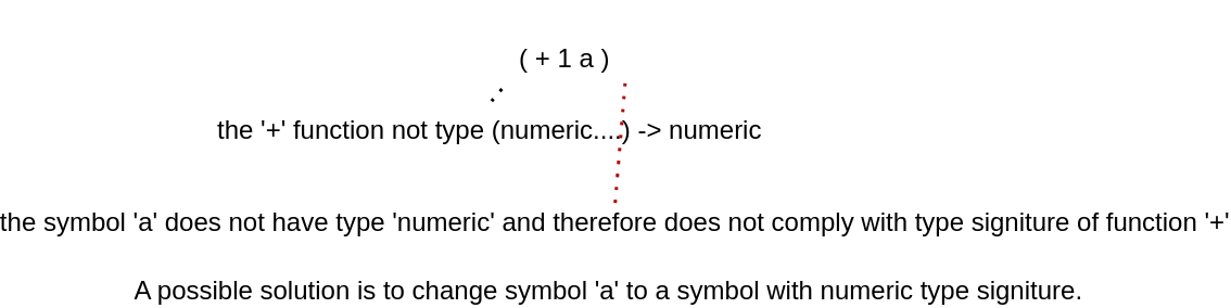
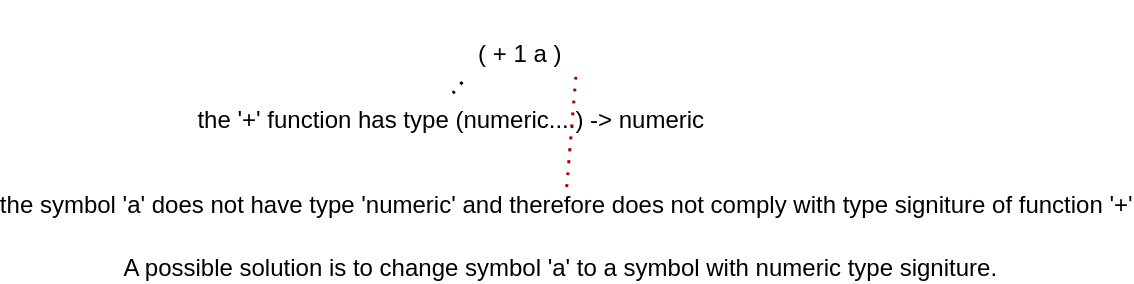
- <mxCell id="4" value="the '+' function not type (numeric....) -&amp;gt; numeric" style="text;html=1;align=center;verticalAlign=middle;resizable=0;points=[];autosize=1;strokeColor=none;fillColor=none;fontSize=16;" parent="1" vertex="1"><mxGeometry x="20" y="63" width="356" height="31" as="geometry" /></mxCell>
+ <mxCell id="4" value="the '+' function has type (numeric....) -&amp;gt; numeric" style="text;html=1;align=center;verticalAlign=middle;resizable=0;points=[];autosize=1;strokeColor=none;fillColor=none;fontSize=16;" parent="1" vertex="1"><mxGeometry x="20" y="63" width="356" height="31" as="geometry" /></mxCell>
